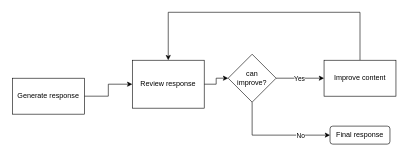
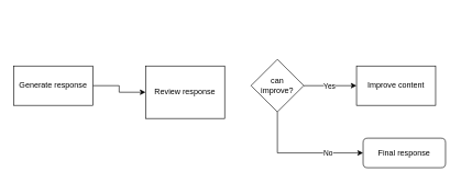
- <mxCell id="6" style="edgeStyle=orthogonalEdgeStyle;rounded=0;orthogonalLoop=1;jettySize=auto;html=1;entryX=0.5;entryY=0;entryDx=0;entryDy=0;exitX=0.5;exitY=0;exitDx=0;exitDy=0;" edge="1" parent="1" source="7" target="5"><mxGeometry relative="1" as="geometry"><Array as="points"><mxPoint x="600" y="20" /><mxPoint x="280" y="20" /></Array></mxGeometry></mxCell>
- <mxCell id="4" style="edgeStyle=orthogonalEdgeStyle;rounded=0;orthogonalLoop=1;jettySize=auto;html=1;entryX=0;entryY=0.5;entryDx=0;entryDy=0;" edge="1" parent="1" source="5" target="13"><mxGeometry relative="1" as="geometry" /></mxCell>
- <mxCell id="3" value="Generate response" style="rounded=0;whiteSpace=wrap;html=1;" vertex="1" parent="1"><mxGeometry x="20" y="130" width="120" height="60" as="geometry" /></mxCell>
+ <mxCell id="3" value="Generate response" style="rounded=0;whiteSpace=wrap;html=1;" vertex="1" parent="1"><mxGeometry x="20" y="100" width="120" height="60" as="geometry" /></mxCell>
- <mxCell id="8" value="Final response" style="rounded=1;whiteSpace=wrap;html=1;" vertex="1" parent="1"><mxGeometry x="550" y="210" width="100" height="30" as="geometry" /></mxCell>
+ <mxCell id="8" value="Final response" style="rounded=1;whiteSpace=wrap;html=1;" vertex="1" parent="1"><mxGeometry x="550" y="210" width="125" height="45" as="geometry" /></mxCell>
